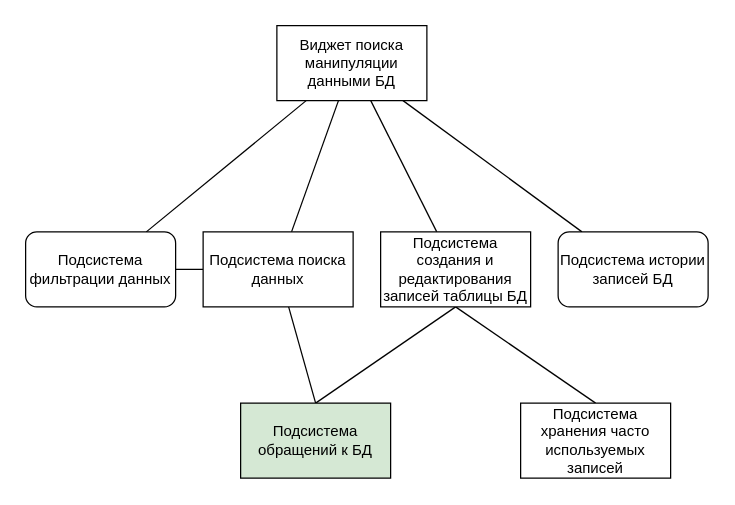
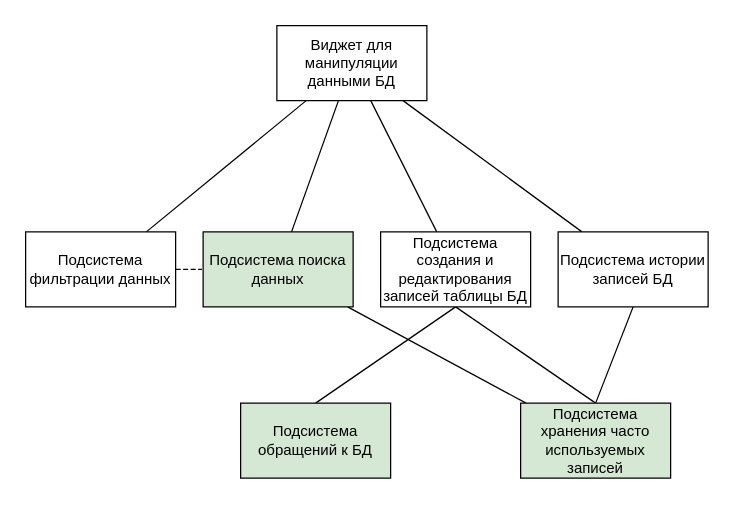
- <mxCell id="6" value="Виджет поиска манипуляции данными БД" style="rounded=0;whiteSpace=wrap;html=1;" parent="1" vertex="1"><mxGeometry x="221" y="20" width="120" height="60" as="geometry" /></mxCell>
+ <mxCell id="6" value="Виджет для манипуляции данными БД" style="rounded=0;whiteSpace=wrap;html=1;" parent="1" vertex="1"><mxGeometry x="221" y="20" width="120" height="60" as="geometry" /></mxCell>
- <mxCell id="8" value="Подсистема фильтрации данных" style="whiteSpace=wrap;html=1;rounded=1;" parent="1" vertex="1"><mxGeometry x="20" y="185" width="120" height="60" as="geometry" /></mxCell>
+ <mxCell id="8" value="Подсистема фильтрации данных" style="rounded=0;whiteSpace=wrap;html=1;" parent="1" vertex="1"><mxGeometry x="20" y="185" width="120" height="60" as="geometry" /></mxCell>
- <mxCell id="7" style="edgeStyle=orthogonalEdgeStyle;rounded=0;orthogonalLoop=1;jettySize=auto;html=1;entryX=0;entryY=0.5;entryDx=0;entryDy=0;endArrow=none;startFill=0;" parent="1" source="8" target="10" edge="1"><mxGeometry relative="1" as="geometry" /></mxCell>
+ <mxCell id="7" style="edgeStyle=orthogonalEdgeStyle;rounded=0;orthogonalLoop=1;jettySize=auto;html=1;entryX=0;entryY=0.5;entryDx=0;entryDy=0;endArrow=none;startFill=0;dashed=1;" parent="1" source="8" target="10" edge="1"><mxGeometry relative="1" as="geometry" /></mxCell>
- <mxCell id="10" value="Подсистема поиска данных" style="rounded=0;whiteSpace=wrap;html=1;" parent="1" vertex="1"><mxGeometry x="162" y="185" width="120" height="60" as="geometry" /></mxCell>
+ <mxCell id="10" value="Подсистема поиска данных" style="rounded=0;whiteSpace=wrap;html=1;fillColor=#d5e8d4;" parent="1" vertex="1"><mxGeometry x="162" y="185" width="120" height="60" as="geometry" /></mxCell>
- <mxCell id="15" value="Подсистема истории записей БД" style="whiteSpace=wrap;html=1;rounded=1;" parent="1" vertex="1"><mxGeometry x="446" y="185" width="120" height="60" as="geometry" /></mxCell>
+ <mxCell id="15" value="Подсистема истории записей БД" style="rounded=0;whiteSpace=wrap;html=1;" parent="1" vertex="1"><mxGeometry x="446" y="185" width="120" height="60" as="geometry" /></mxCell>
- <mxCell id="9" style="rounded=0;orthogonalLoop=1;jettySize=auto;html=1;entryX=0.5;entryY=0;entryDx=0;entryDy=0;endArrow=none;endFill=0;" parent="1" source="10" target="17" edge="1"><mxGeometry relative="1" as="geometry" /></mxCell>
+ <mxCell id="9" style="rounded=0;orthogonalLoop=1;jettySize=auto;html=1;endArrow=none;endFill=0;" parent="1" source="10" target="16" edge="1"><mxGeometry relative="1" as="geometry" /></mxCell>
+ <mxCell id="14" style="rounded=0;orthogonalLoop=1;jettySize=auto;html=1;endArrow=none;endFill=0;entryX=0.5;entryY=0;entryDx=0;entryDy=0;exitX=0.5;exitY=1;exitDx=0;exitDy=0;" parent="1" source="15" target="16" edge="1"><mxGeometry relative="1" as="geometry" /></mxCell>
- <mxCell id="16" value="Подсистема хранения часто используемых записей" style="rounded=0;whiteSpace=wrap;html=1;" parent="1" vertex="1"><mxGeometry x="416" y="322" width="120" height="60" as="geometry" /></mxCell>
+ <mxCell id="16" value="Подсистема хранения часто используемых записей" style="rounded=0;whiteSpace=wrap;html=1;fillColor=#d5e8d4;" parent="1" vertex="1"><mxGeometry x="416" y="322" width="120" height="60" as="geometry" /></mxCell>
